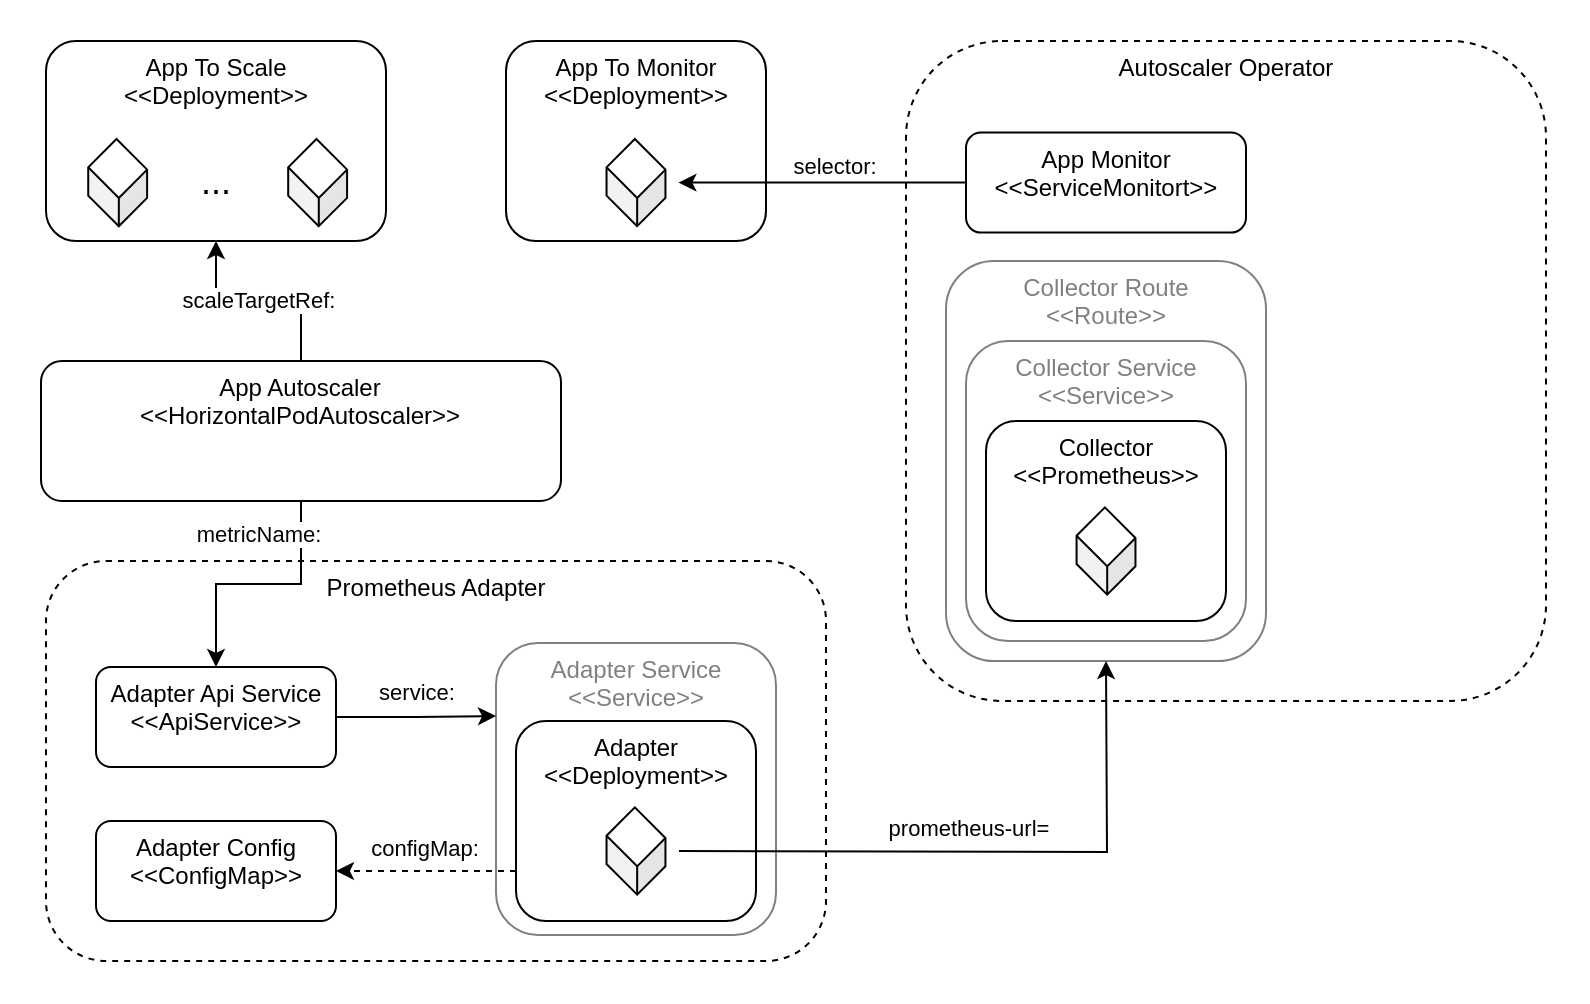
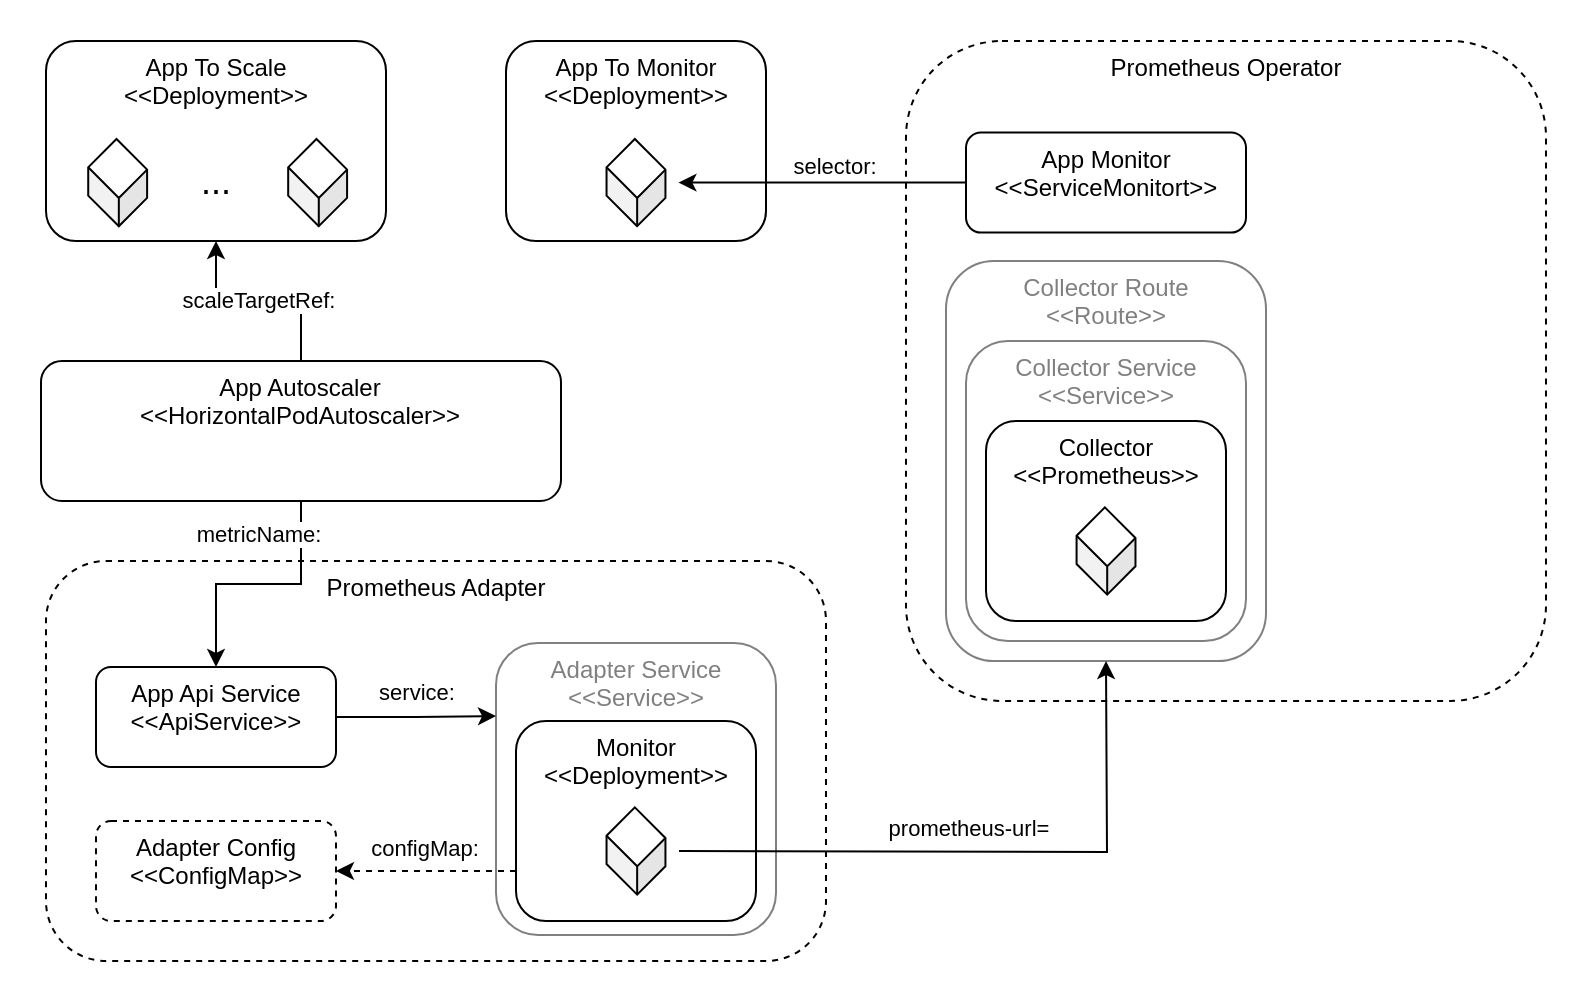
- <mxCell id="4" value="Autoscaler Operator" style="rounded=1;whiteSpace=wrap;html=1;verticalAlign=top;dashed=1;" parent="3" vertex="1"><mxGeometry width="320" height="330" as="geometry" /></mxCell>
+ <mxCell id="4" value="Prometheus Operator" style="rounded=1;whiteSpace=wrap;html=1;verticalAlign=top;dashed=1;" parent="3" vertex="1"><mxGeometry width="320" height="330" as="geometry" /></mxCell>
- <mxCell id="30" value="Adapter Api Service&lt;br&gt;&amp;lt;&amp;lt;ApiService&amp;gt;&amp;gt;" style="rounded=1;whiteSpace=wrap;html=1;verticalAlign=top;" parent="1" vertex="1"><mxGeometry x="47.5" y="333" width="120" height="50" as="geometry" /></mxCell>
+ <mxCell id="30" value="App Api Service&lt;br&gt;&amp;lt;&amp;lt;ApiService&amp;gt;&amp;gt;" style="rounded=1;whiteSpace=wrap;html=1;verticalAlign=top;" parent="1" vertex="1"><mxGeometry x="47.5" y="333" width="120" height="50" as="geometry" /></mxCell>
- <mxCell id="25" value="Adapter&lt;br&gt;&amp;lt;&amp;lt;Deployment&amp;gt;&amp;gt;" style="rounded=1;whiteSpace=wrap;html=1;verticalAlign=top;" parent="23" vertex="1"><mxGeometry width="120" height="100" as="geometry" /></mxCell>
+ <mxCell id="25" value="Monitor&lt;br&gt;&amp;lt;&amp;lt;Deployment&amp;gt;&amp;gt;" style="rounded=1;whiteSpace=wrap;html=1;verticalAlign=top;" parent="23" vertex="1"><mxGeometry width="120" height="100" as="geometry" /></mxCell>
- <mxCell id="27" value="Adapter Config&lt;br&gt;&amp;lt;&amp;lt;ConfigMap&amp;gt;&amp;gt;" style="rounded=1;whiteSpace=wrap;html=1;verticalAlign=top;" parent="1" vertex="1"><mxGeometry x="47.5" y="410" width="120" height="50" as="geometry" /></mxCell>
+ <mxCell id="27" value="Adapter Config&lt;br&gt;&amp;lt;&amp;lt;ConfigMap&amp;gt;&amp;gt;" style="rounded=1;whiteSpace=wrap;html=1;verticalAlign=top;dashed=1;" parent="1" vertex="1"><mxGeometry x="47.5" y="410" width="120" height="50" as="geometry" /></mxCell>
